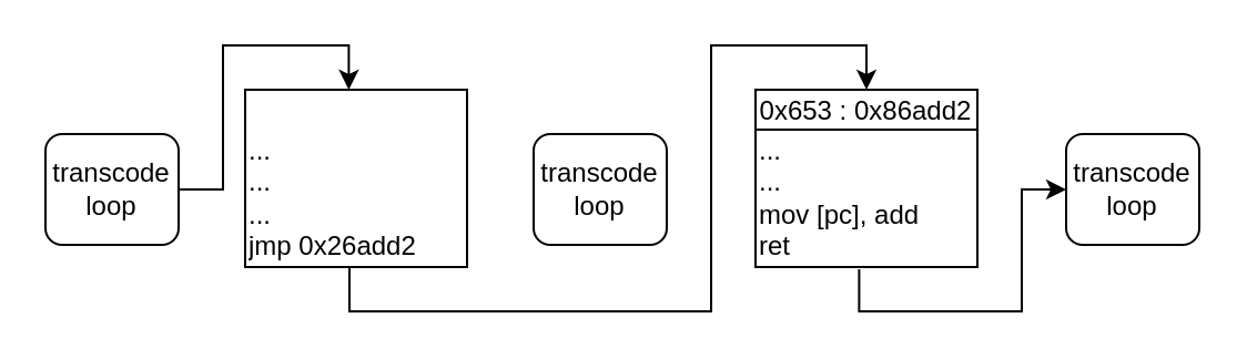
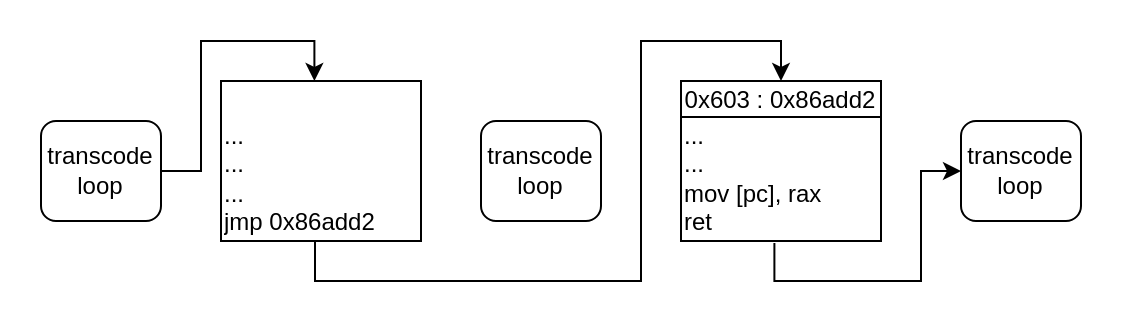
- <mxCell id="11" value="0x653 : 0x86add2" style="shape=partialRectangle;html=1;whiteSpace=wrap;connectable=0;overflow=hidden;fillColor=none;top=0;left=0;bottom=0;right=0;" parent="10" vertex="1"><mxGeometry width="100" height="18" as="geometry" /></mxCell>
+ <mxCell id="11" value="0x603 : 0x86add2" style="shape=partialRectangle;html=1;whiteSpace=wrap;connectable=0;overflow=hidden;fillColor=none;top=0;left=0;bottom=0;right=0;" parent="10" vertex="1"><mxGeometry width="100" height="18" as="geometry" /></mxCell>
- <mxCell id="8" value="&lt;div align=&quot;left&quot;&gt;...&lt;/div&gt;&lt;div align=&quot;left&quot;&gt;...&lt;/div&gt;&lt;div align=&quot;left&quot;&gt;...&lt;/div&gt;&lt;div align=&quot;left&quot;&gt;jmp 0x26add2&lt;br&gt;&lt;/div&gt;" style="shape=partialRectangle;html=1;whiteSpace=wrap;connectable=0;overflow=hidden;fillColor=none;top=0;left=0;bottom=0;right=0;align=left;" parent="7" vertex="1"><mxGeometry width="100" height="62" as="geometry" /></mxCell>
+ <mxCell id="8" value="&lt;div align=&quot;left&quot;&gt;...&lt;/div&gt;&lt;div align=&quot;left&quot;&gt;...&lt;/div&gt;&lt;div align=&quot;left&quot;&gt;...&lt;/div&gt;&lt;div align=&quot;left&quot;&gt;jmp 0x86add2&lt;br&gt;&lt;/div&gt;" style="shape=partialRectangle;html=1;whiteSpace=wrap;connectable=0;overflow=hidden;fillColor=none;top=0;left=0;bottom=0;right=0;align=left;" parent="7" vertex="1"><mxGeometry width="100" height="62" as="geometry" /></mxCell>
- <mxCell id="13" value="&lt;div align=&quot;left&quot;&gt;...&lt;/div&gt;&lt;div align=&quot;left&quot;&gt;...&lt;/div&gt;&lt;div align=&quot;left&quot;&gt;mov [pc], add&lt;br&gt;&lt;/div&gt;&lt;div align=&quot;left&quot;&gt;ret&lt;br&gt;&lt;/div&gt;" style="shape=partialRectangle;html=1;whiteSpace=wrap;connectable=0;overflow=hidden;fillColor=none;top=0;left=0;bottom=0;right=0;align=left;" parent="12" vertex="1"><mxGeometry width="100" height="62" as="geometry" /></mxCell>
+ <mxCell id="13" value="&lt;div align=&quot;left&quot;&gt;...&lt;/div&gt;&lt;div align=&quot;left&quot;&gt;...&lt;/div&gt;&lt;div align=&quot;left&quot;&gt;mov [pc], rax&lt;br&gt;&lt;/div&gt;&lt;div align=&quot;left&quot;&gt;ret&lt;br&gt;&lt;/div&gt;" style="shape=partialRectangle;html=1;whiteSpace=wrap;connectable=0;overflow=hidden;fillColor=none;top=0;left=0;bottom=0;right=0;align=left;" parent="12" vertex="1"><mxGeometry width="100" height="62" as="geometry" /></mxCell>
